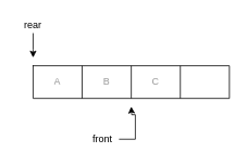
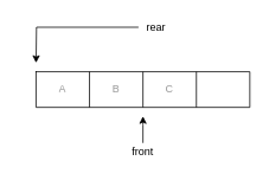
- <mxCell id="11" value="rear" style="text;html=1;strokeColor=none;fillColor=none;align=center;verticalAlign=middle;whiteSpace=wrap;rounded=0;" vertex="1" parent="1"><mxGeometry x="20" y="20" width="40" height="20" as="geometry" /></mxCell>
+ <mxCell id="11" value="rear" style="text;html=1;strokeColor=none;fillColor=none;align=center;verticalAlign=middle;whiteSpace=wrap;rounded=0;" vertex="1" parent="1"><mxGeometry x="155" y="20" width="40" height="20" as="geometry" /></mxCell>
- <mxCell id="9" value="front" style="text;html=1;strokeColor=none;fillColor=none;align=center;verticalAlign=middle;whiteSpace=wrap;rounded=0;" vertex="1" parent="1"><mxGeometry x="105" y="160" width="40" height="20" as="geometry" /></mxCell>
+ <mxCell id="9" value="front" style="text;html=1;strokeColor=none;fillColor=none;align=center;verticalAlign=middle;whiteSpace=wrap;rounded=0;" vertex="1" parent="1"><mxGeometry x="140" y="160" width="40" height="20" as="geometry" /></mxCell>
